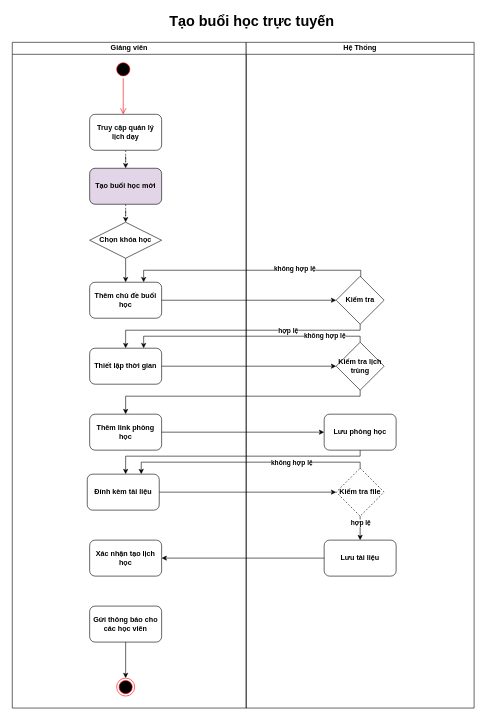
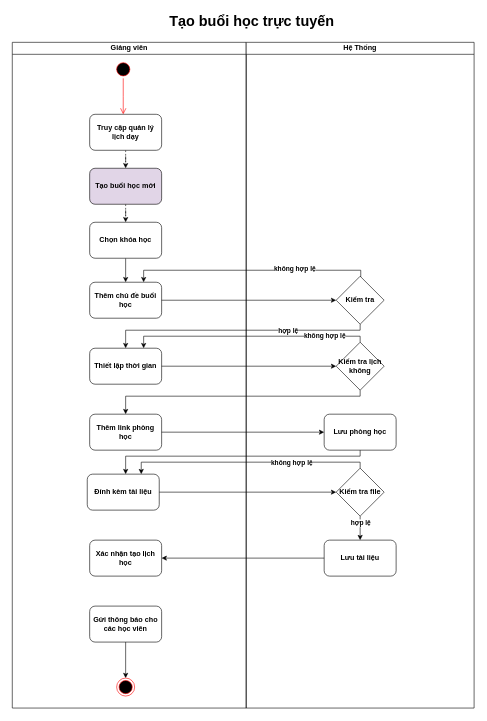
- <mxCell id="8" value="Chọn khóa học" style="rhombus;whiteSpace=wrap;html=1;fontStyle=1;" vertex="1" parent="2"><mxGeometry x="129" y="300" width="120" height="60" as="geometry" /></mxCell>
+ <mxCell id="8" value="Chọn khóa học" style="rounded=1;whiteSpace=wrap;html=1;fontStyle=1" vertex="1" parent="2"><mxGeometry x="129" y="300" width="120" height="60" as="geometry" /></mxCell>
- <mxCell id="19" value="Kiểm tra lịch trùng" style="rhombus;whiteSpace=wrap;html=1;fontStyle=1" vertex="1" parent="17"><mxGeometry x="150" y="500" width="80" height="80" as="geometry" /></mxCell>
+ <mxCell id="19" value="Kiểm tra lịch không" style="rhombus;whiteSpace=wrap;html=1;fontStyle=1" vertex="1" parent="17"><mxGeometry x="150" y="500" width="80" height="80" as="geometry" /></mxCell>
- <mxCell id="23" value="Kiểm tra file" style="rhombus;whiteSpace=wrap;html=1;fontStyle=1;dashed=1;" vertex="1" parent="17"><mxGeometry x="150" y="710" width="80" height="80" as="geometry" /></mxCell>
+ <mxCell id="23" value="Kiểm tra file" style="rhombus;whiteSpace=wrap;html=1;fontStyle=1" vertex="1" parent="17"><mxGeometry x="150" y="710" width="80" height="80" as="geometry" /></mxCell>
